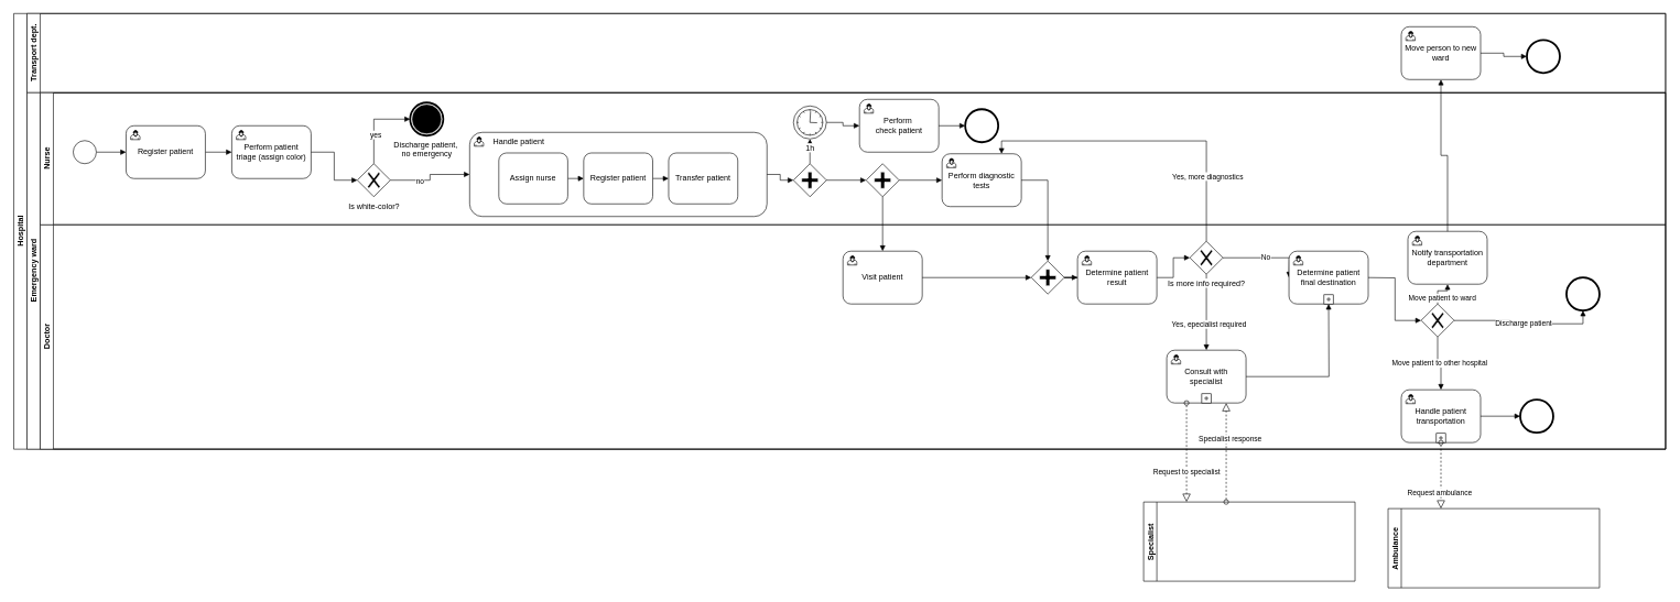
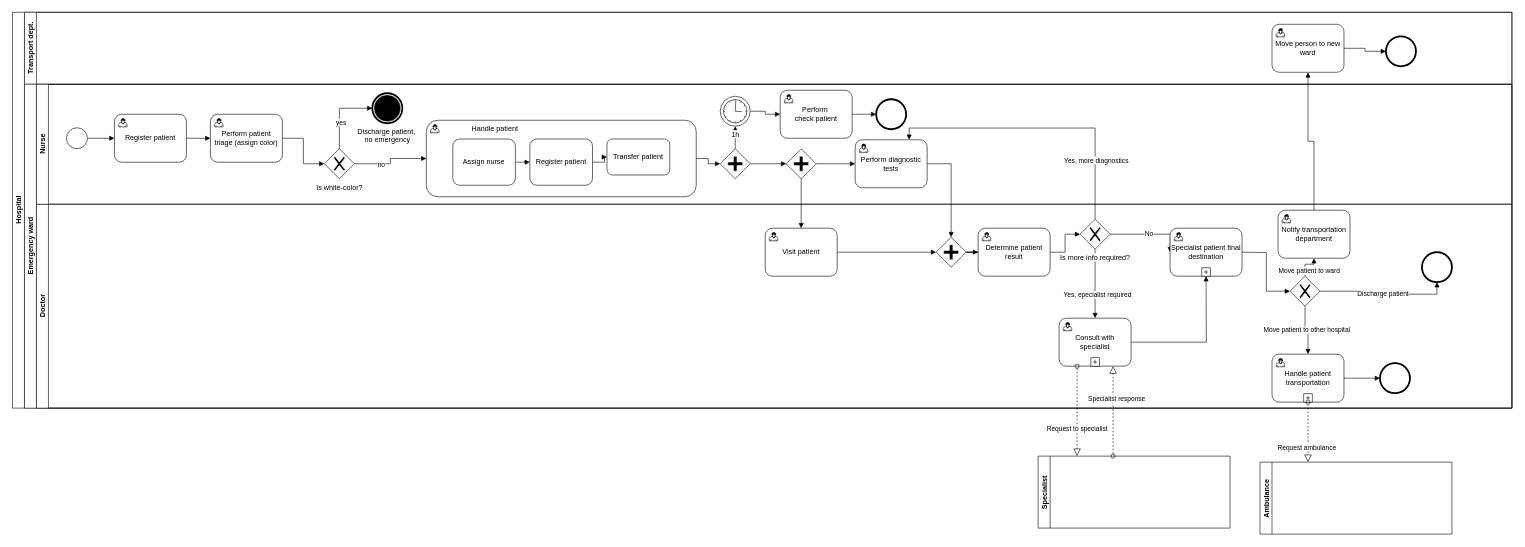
- <mxCell id="65" value="Handle patient" style="text;html=1;resizable=0;autosize=1;align=center;verticalAlign=middle;points=[];fillColor=none;strokeColor=none;rounded=0;" vertex="1" parent="58"><mxGeometry x="29.348" y="5.17" width="90" height="20" as="geometry" /></mxCell>
+ <mxCell id="65" value="Handle patient" style="text;html=1;resizable=0;autosize=1;align=center;verticalAlign=middle;points=[];fillColor=none;strokeColor=none;rounded=0;" vertex="1" parent="58"><mxGeometry x="69.348" y="5.17" width="90" height="20" as="geometry" /></mxCell>
- <mxCell id="64" value="Transfer patient" style="shape=ext;rounded=1;html=1;whiteSpace=wrap;" vertex="1" parent="58"><mxGeometry x="301.167" y="31.25" width="104.681" height="77.15" as="geometry" /></mxCell>
+ <mxCell id="64" value="Transfer patient" style="shape=ext;rounded=1;html=1;whiteSpace=wrap;" vertex="1" parent="58"><mxGeometry x="301.167" y="31.25" width="104.681" height="60" as="geometry" /></mxCell>
- <mxCell id="27" value="Determine patient final destination" style="html=1;whiteSpace=wrap;rounded=1;dropTarget=0;" vertex="1" parent="9"><mxGeometry x="1890" y="40" width="120" height="80" as="geometry" /></mxCell>
+ <mxCell id="27" value="Specialist patient final destination" style="html=1;whiteSpace=wrap;rounded=1;dropTarget=0;" vertex="1" parent="9"><mxGeometry x="1890" y="40" width="120" height="80" as="geometry" /></mxCell>
